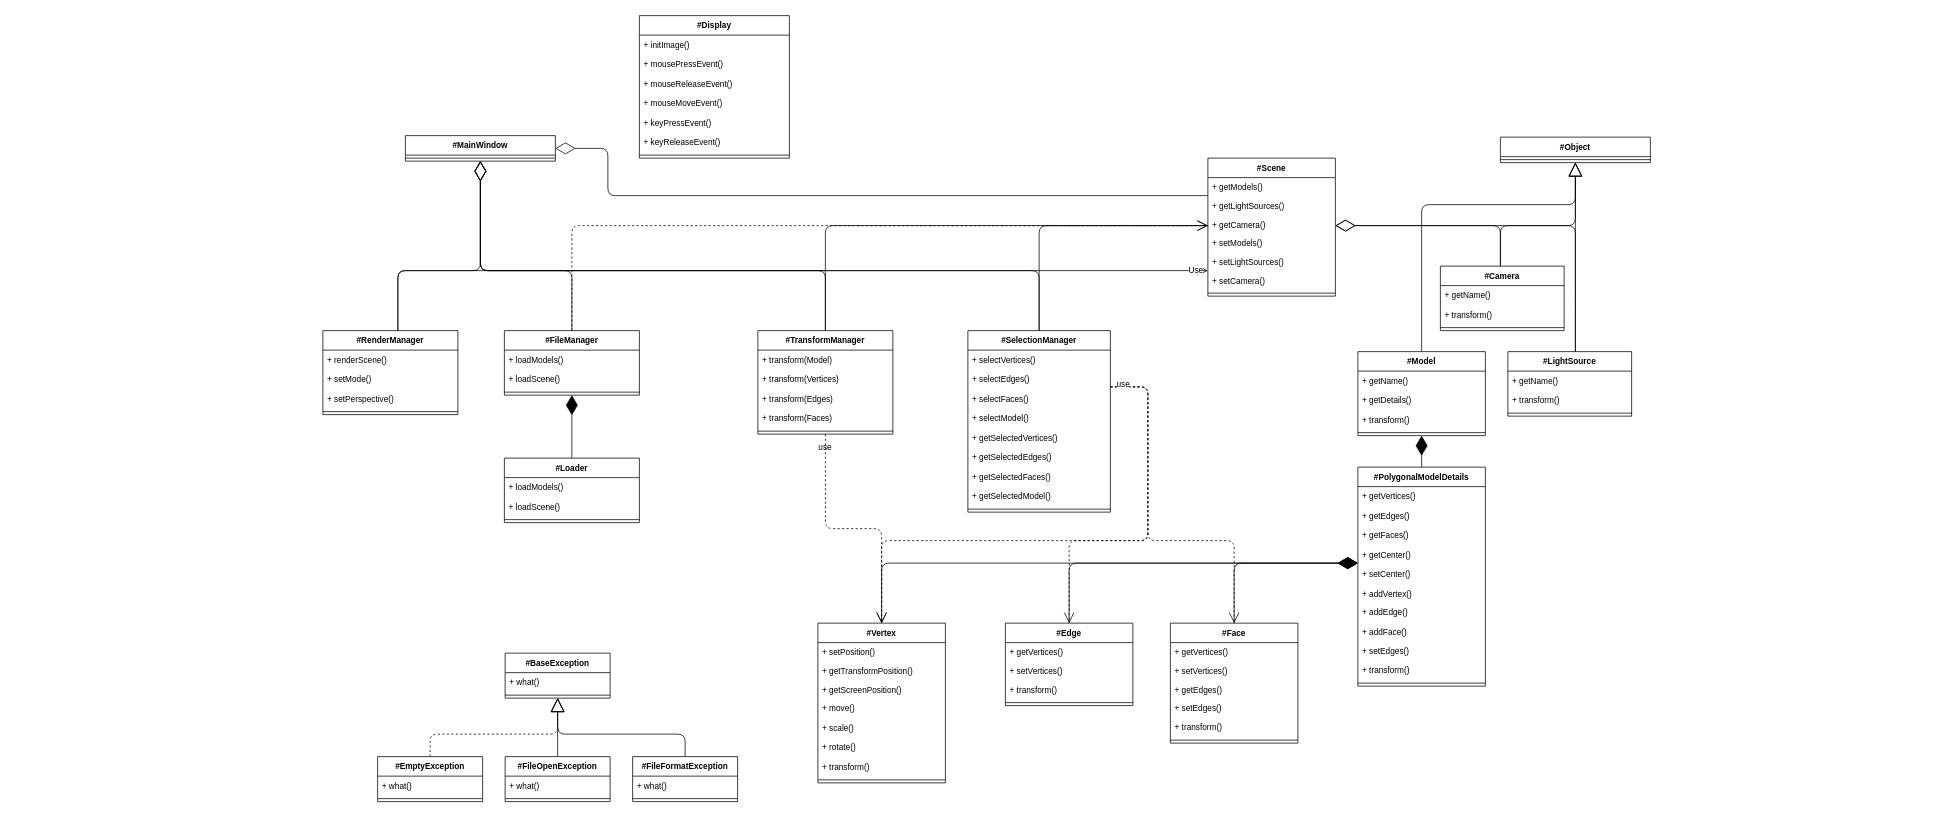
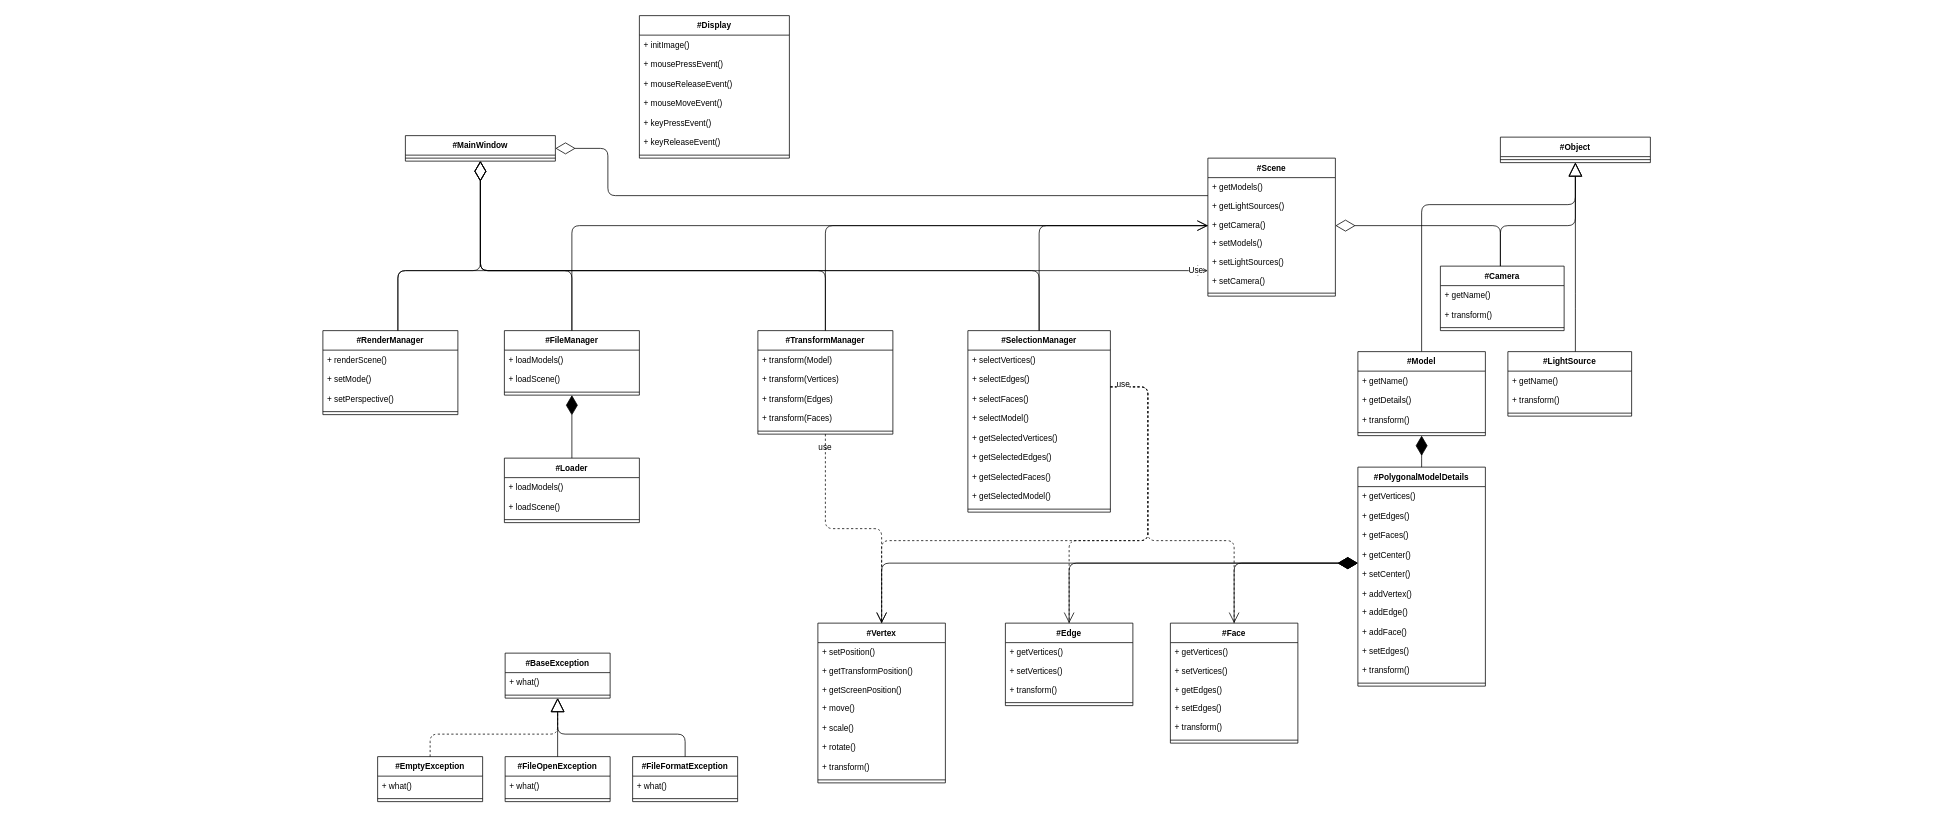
- <mxCell id="106" value="" style="endArrow=open;endFill=1;endSize=12;html=1;rounded=1;edgeStyle=elbowEdgeStyle;dashed=1;" parent="1" source="60" target="15" edge="1"><mxGeometry width="160" relative="1" as="geometry"><mxPoint x="1110" y="678.5" as="sourcePoint" /><mxPoint x="1760" y="249.558" as="targetPoint" /><Array as="points"><mxPoint x="762" y="300" /><mxPoint x="780" y="300" /></Array></mxGeometry></mxCell>
+ <mxCell id="106" value="" style="endArrow=open;endFill=1;endSize=12;html=1;rounded=1;edgeStyle=elbowEdgeStyle;" parent="1" source="60" target="15" edge="1"><mxGeometry width="160" relative="1" as="geometry"><mxPoint x="1110" y="678.5" as="sourcePoint" /><mxPoint x="1760" y="249.558" as="targetPoint" /><Array as="points"><mxPoint x="762" y="300" /><mxPoint x="780" y="300" /></Array></mxGeometry></mxCell>
- <mxCell id="111" value="" style="endArrow=diamondThin;endFill=0;endSize=24;fontSize=11;labelBorderColor=none;labelBackgroundColor=none;fontFamily=Helvetica;edgeStyle=elbowEdgeStyle;" parent="1" source="75" target="15" edge="1"><mxGeometry width="160" relative="1" as="geometry"><mxPoint x="2370" y="476" as="sourcePoint" /><mxPoint x="1790" y="310" as="targetPoint" /><Array as="points"><mxPoint x="2100" y="300" /><mxPoint x="2100" y="410" /><mxPoint x="2310" y="300" /><mxPoint x="2570" y="300" /><mxPoint x="2560" y="300" /><mxPoint x="1850" y="300" /><mxPoint x="2570" y="350" /><mxPoint x="2370" y="310" /><mxPoint x="2175" y="322" /><mxPoint x="2185" y="550" /><mxPoint x="1990" y="580" /><mxPoint x="2185" y="510" /><mxPoint x="1960" y="310" /><mxPoint x="1930" y="310" /><mxPoint x="1900" y="445" /><mxPoint x="1900" y="310" /><mxPoint x="2030" y="360" /><mxPoint x="2040" y="527" /><mxPoint x="2040" y="530" /><mxPoint x="2070" y="520" /></Array></mxGeometry></mxCell>
